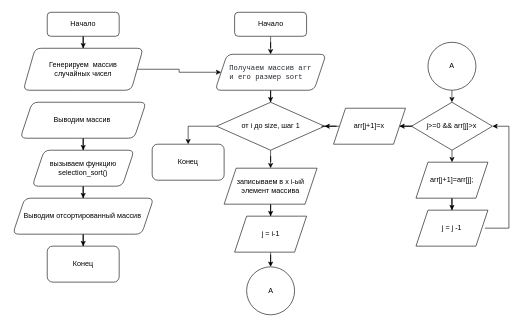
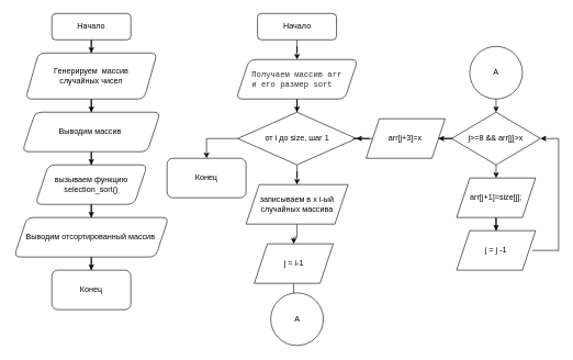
- <mxCell id="4" value="" style="edgeStyle=orthogonalEdgeStyle;rounded=0;orthogonalLoop=1;jettySize=auto;html=1;" parent="1" source="5" target="16" edge="1"><mxGeometry relative="1" as="geometry" /></mxCell>
+ <mxCell id="4" value="" style="edgeStyle=orthogonalEdgeStyle;rounded=0;orthogonalLoop=1;jettySize=auto;html=1;" parent="1" source="5" target="7" edge="1"><mxGeometry relative="1" as="geometry" /></mxCell>
- <mxCell id="33" value="arr[j+1]=x" style="shape=parallelogram;perimeter=parallelogramPerimeter;whiteSpace=wrap;html=1;fixedSize=1;" vertex="1" parent="1"><mxGeometry x="555.47" y="180" width="120" height="60" as="geometry" /></mxCell>
+ <mxCell id="33" value="arr[j+3]=x" style="shape=parallelogram;perimeter=parallelogramPerimeter;whiteSpace=wrap;html=1;fixedSize=1;" vertex="1" parent="1"><mxGeometry x="555.47" y="180" width="120" height="60" as="geometry" /></mxCell>
- <mxCell id="25" value="j&amp;gt;=&lt;span class=&quot;pl-c1&quot;&gt;0&lt;/span&gt; &amp;amp;&amp;amp; arr[j]&amp;gt;x" style="rhombus;whiteSpace=wrap;html=1;" vertex="1" parent="1"><mxGeometry x="685.47" y="170" width="134.98" height="80" as="geometry" /></mxCell>
+ <mxCell id="25" value="j&amp;gt;=&lt;span class=&quot;pl-c1&quot;&gt;8&lt;/span&gt; &amp;amp;&amp;amp; arr[j]&amp;gt;x" style="rhombus;whiteSpace=wrap;html=1;" vertex="1" parent="1"><mxGeometry x="685.47" y="170" width="134.98" height="80" as="geometry" /></mxCell>
- <mxCell id="27" value="arr[j+&lt;span class=&quot;pl-c1&quot;&gt;1&lt;/span&gt;]=arr[j];" style="shape=parallelogram;perimeter=parallelogramPerimeter;whiteSpace=wrap;html=1;fixedSize=1;" vertex="1" parent="1"><mxGeometry x="692.94" y="270" width="120" height="60" as="geometry" /></mxCell>
+ <mxCell id="27" value="arr[j+&lt;span class=&quot;pl-c1&quot;&gt;1&lt;/span&gt;]=size[j];" style="shape=parallelogram;perimeter=parallelogramPerimeter;whiteSpace=wrap;html=1;fixedSize=1;" vertex="1" parent="1"><mxGeometry x="692.94" y="270" width="120" height="60" as="geometry" /></mxCell>
- <mxCell id="20" value="записываем в х i-ый элемент массива" style="shape=parallelogram;perimeter=parallelogramPerimeter;whiteSpace=wrap;html=1;fixedSize=1;" vertex="1" parent="1"><mxGeometry x="373.02" y="280" width="154.98" height="60" as="geometry" /></mxCell>
+ <mxCell id="20" value="записываем в х i-ый случайных массива" style="shape=parallelogram;perimeter=parallelogramPerimeter;whiteSpace=wrap;html=1;fixedSize=1;" vertex="1" parent="1"><mxGeometry x="373.02" y="280" width="154.98" height="60" as="geometry" /></mxCell>
- <mxCell id="22" value="j = i-1" style="shape=parallelogram;perimeter=parallelogramPerimeter;whiteSpace=wrap;html=1;fixedSize=1;" vertex="1" parent="1"><mxGeometry x="390.51" y="360" width="120" height="60" as="geometry" /></mxCell>
+ <mxCell id="22" value="j = i-1" style="shape=parallelogram;perimeter=parallelogramPerimeter;whiteSpace=wrap;html=1;fixedSize=1;" vertex="1" parent="1"><mxGeometry x="385.51" y="370" width="120" height="60" as="geometry" /></mxCell>
